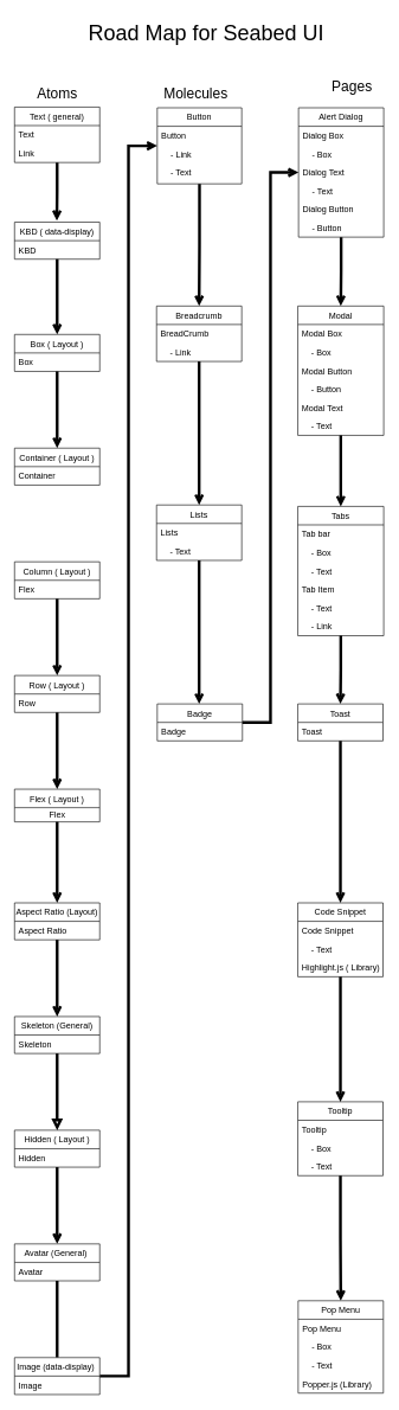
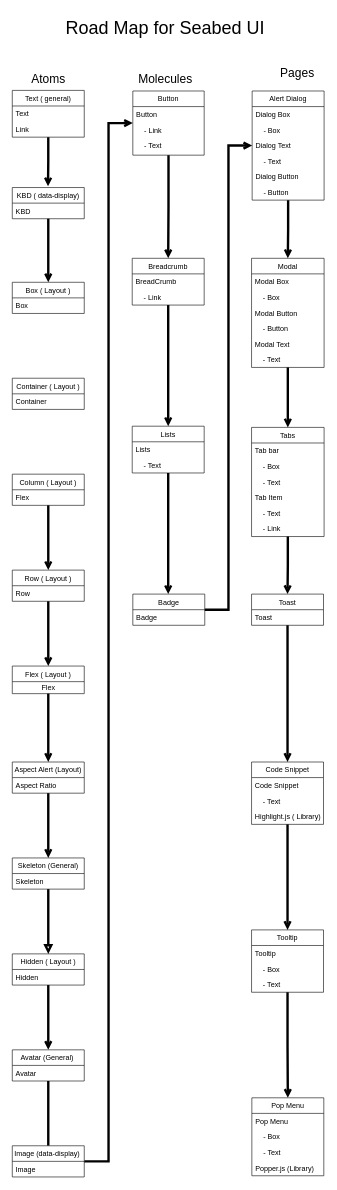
- <mxCell id="3" value="&lt;font style=&quot;font-size: 30px&quot;&gt;Road Map for Seabed UI&lt;/font&gt;" style="text;html=1;strokeColor=none;fillColor=none;align=center;verticalAlign=middle;whiteSpace=wrap;rounded=0;" parent="1" vertex="1"><mxGeometry x="95" y="20" width="390" height="50" as="geometry" /></mxCell>
+ <mxCell id="3" value="&lt;font style=&quot;font-size: 30px&quot;&gt;Road Map for Seabed UI&lt;/font&gt;" style="text;html=1;strokeColor=none;fillColor=none;align=center;verticalAlign=middle;whiteSpace=wrap;rounded=0;" parent="1" vertex="1"><mxGeometry x="80" y="20" width="390" height="50" as="geometry" /></mxCell>
- <mxCell id="4" style="edgeStyle=orthogonalEdgeStyle;rounded=0;orthogonalLoop=1;jettySize=auto;html=1;startArrow=none;startFill=0;endArrow=open;endFill=0;strokeWidth=4;exitX=0.5;exitY=1;exitDx=0;exitDy=0;entryX=0.5;entryY=0;entryDx=0;entryDy=0;" parent="1" source="19" target="21" edge="1"><mxGeometry relative="1" as="geometry"><mxPoint x="80" y="510" as="sourcePoint" /><mxPoint x="80" y="750" as="targetPoint" /></mxGeometry></mxCell>
- <mxCell id="26" value="Aspect Ratio (Layout)" style="swimlane;fontStyle=0;childLayout=stackLayout;horizontal=1;startSize=26;horizontalStack=0;resizeParent=1;resizeParentMax=0;resizeLast=0;collapsible=1;marginBottom=0;" parent="1" vertex="1"><mxGeometry x="20" y="1270" width="120" height="52" as="geometry"><mxRectangle x="160" y="160" width="50" height="30" as="alternateBounds" /></mxGeometry></mxCell>
+ <mxCell id="26" value="Aspect Alert (Layout)" style="swimlane;fontStyle=0;childLayout=stackLayout;horizontal=1;startSize=26;horizontalStack=0;resizeParent=1;resizeParentMax=0;resizeLast=0;collapsible=1;marginBottom=0;" parent="1" vertex="1"><mxGeometry x="20" y="1270" width="120" height="52" as="geometry"><mxRectangle x="160" y="160" width="50" height="30" as="alternateBounds" /></mxGeometry></mxCell>
